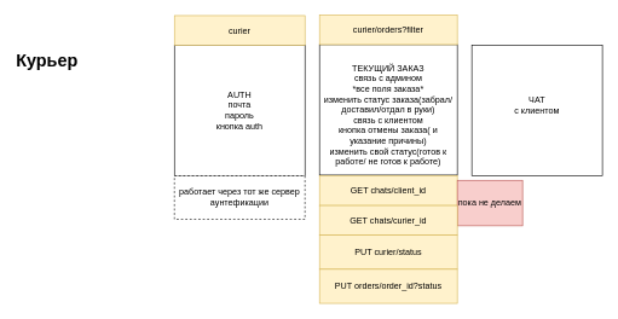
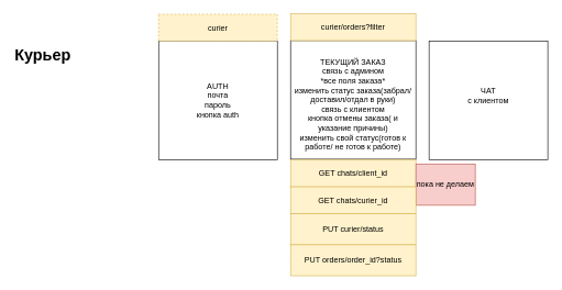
- <mxCell id="7" value="curier" style="rounded=0;whiteSpace=wrap;html=1;fillColor=#fff2cc;strokeColor=#d6b656;" parent="1" vertex="1"><mxGeometry x="240" y="21" width="180" height="41" as="geometry" /></mxCell>
+ <mxCell id="7" value="curier" style="rounded=0;whiteSpace=wrap;html=1;fillColor=#fff2cc;strokeColor=#d6b656;dashed=1;" parent="1" vertex="1"><mxGeometry x="240" y="21" width="180" height="41" as="geometry" /></mxCell>
- <mxCell id="6" value="работает через тот же сервер аунтефикации" style="rounded=0;whiteSpace=wrap;html=1;dashed=1;" parent="1" vertex="1"><mxGeometry x="240" y="242" width="180" height="60" as="geometry" /></mxCell>
